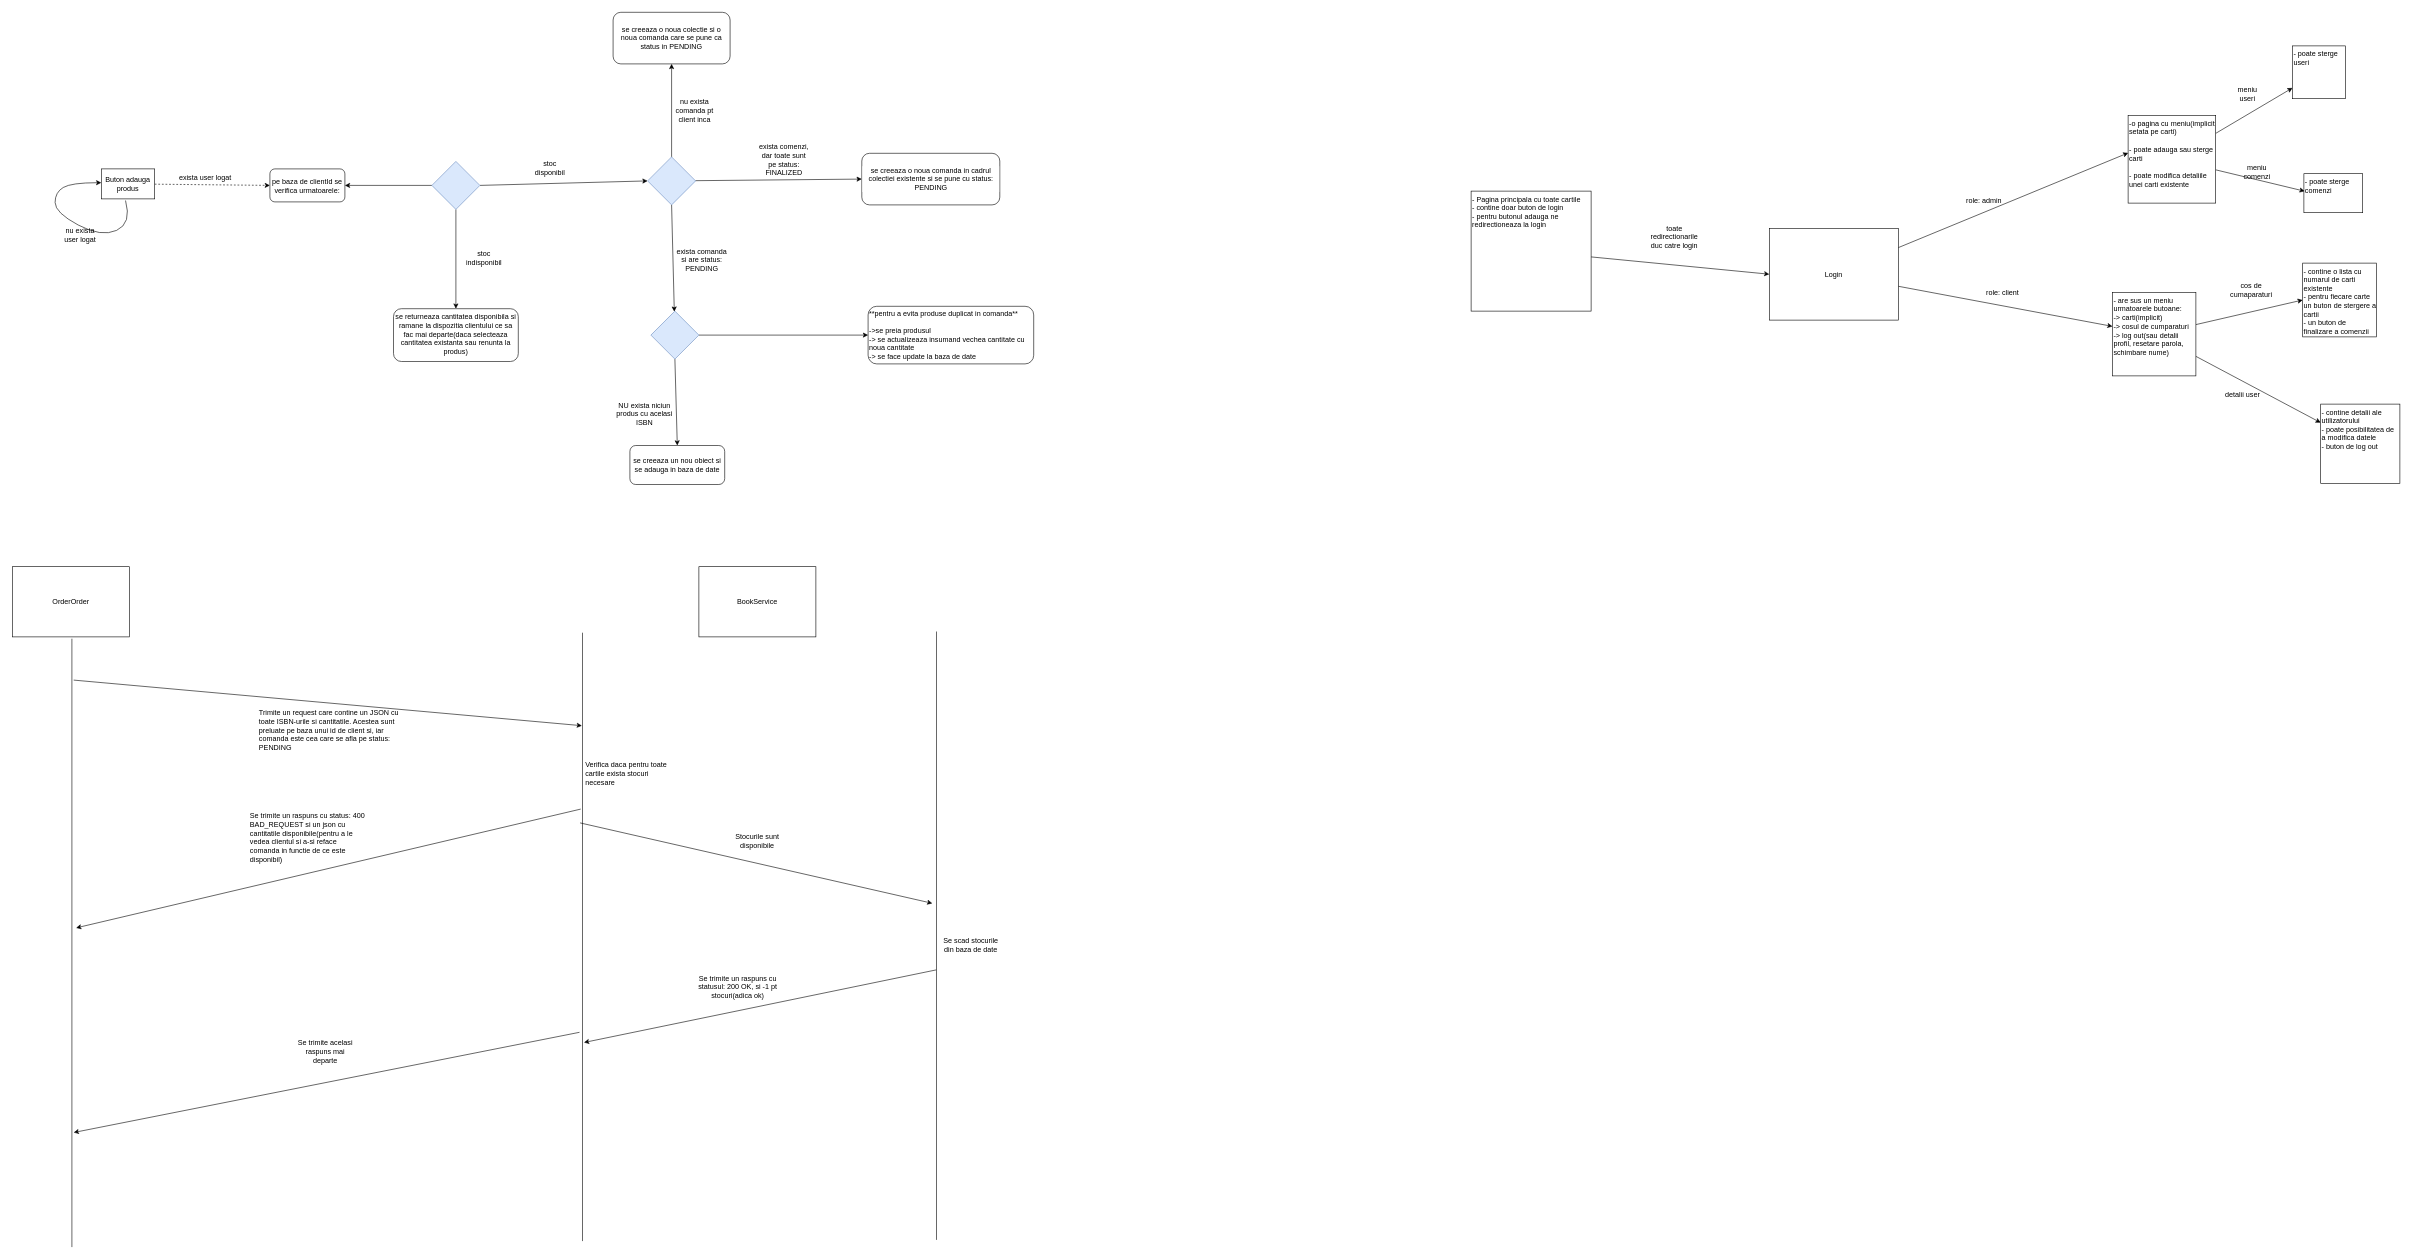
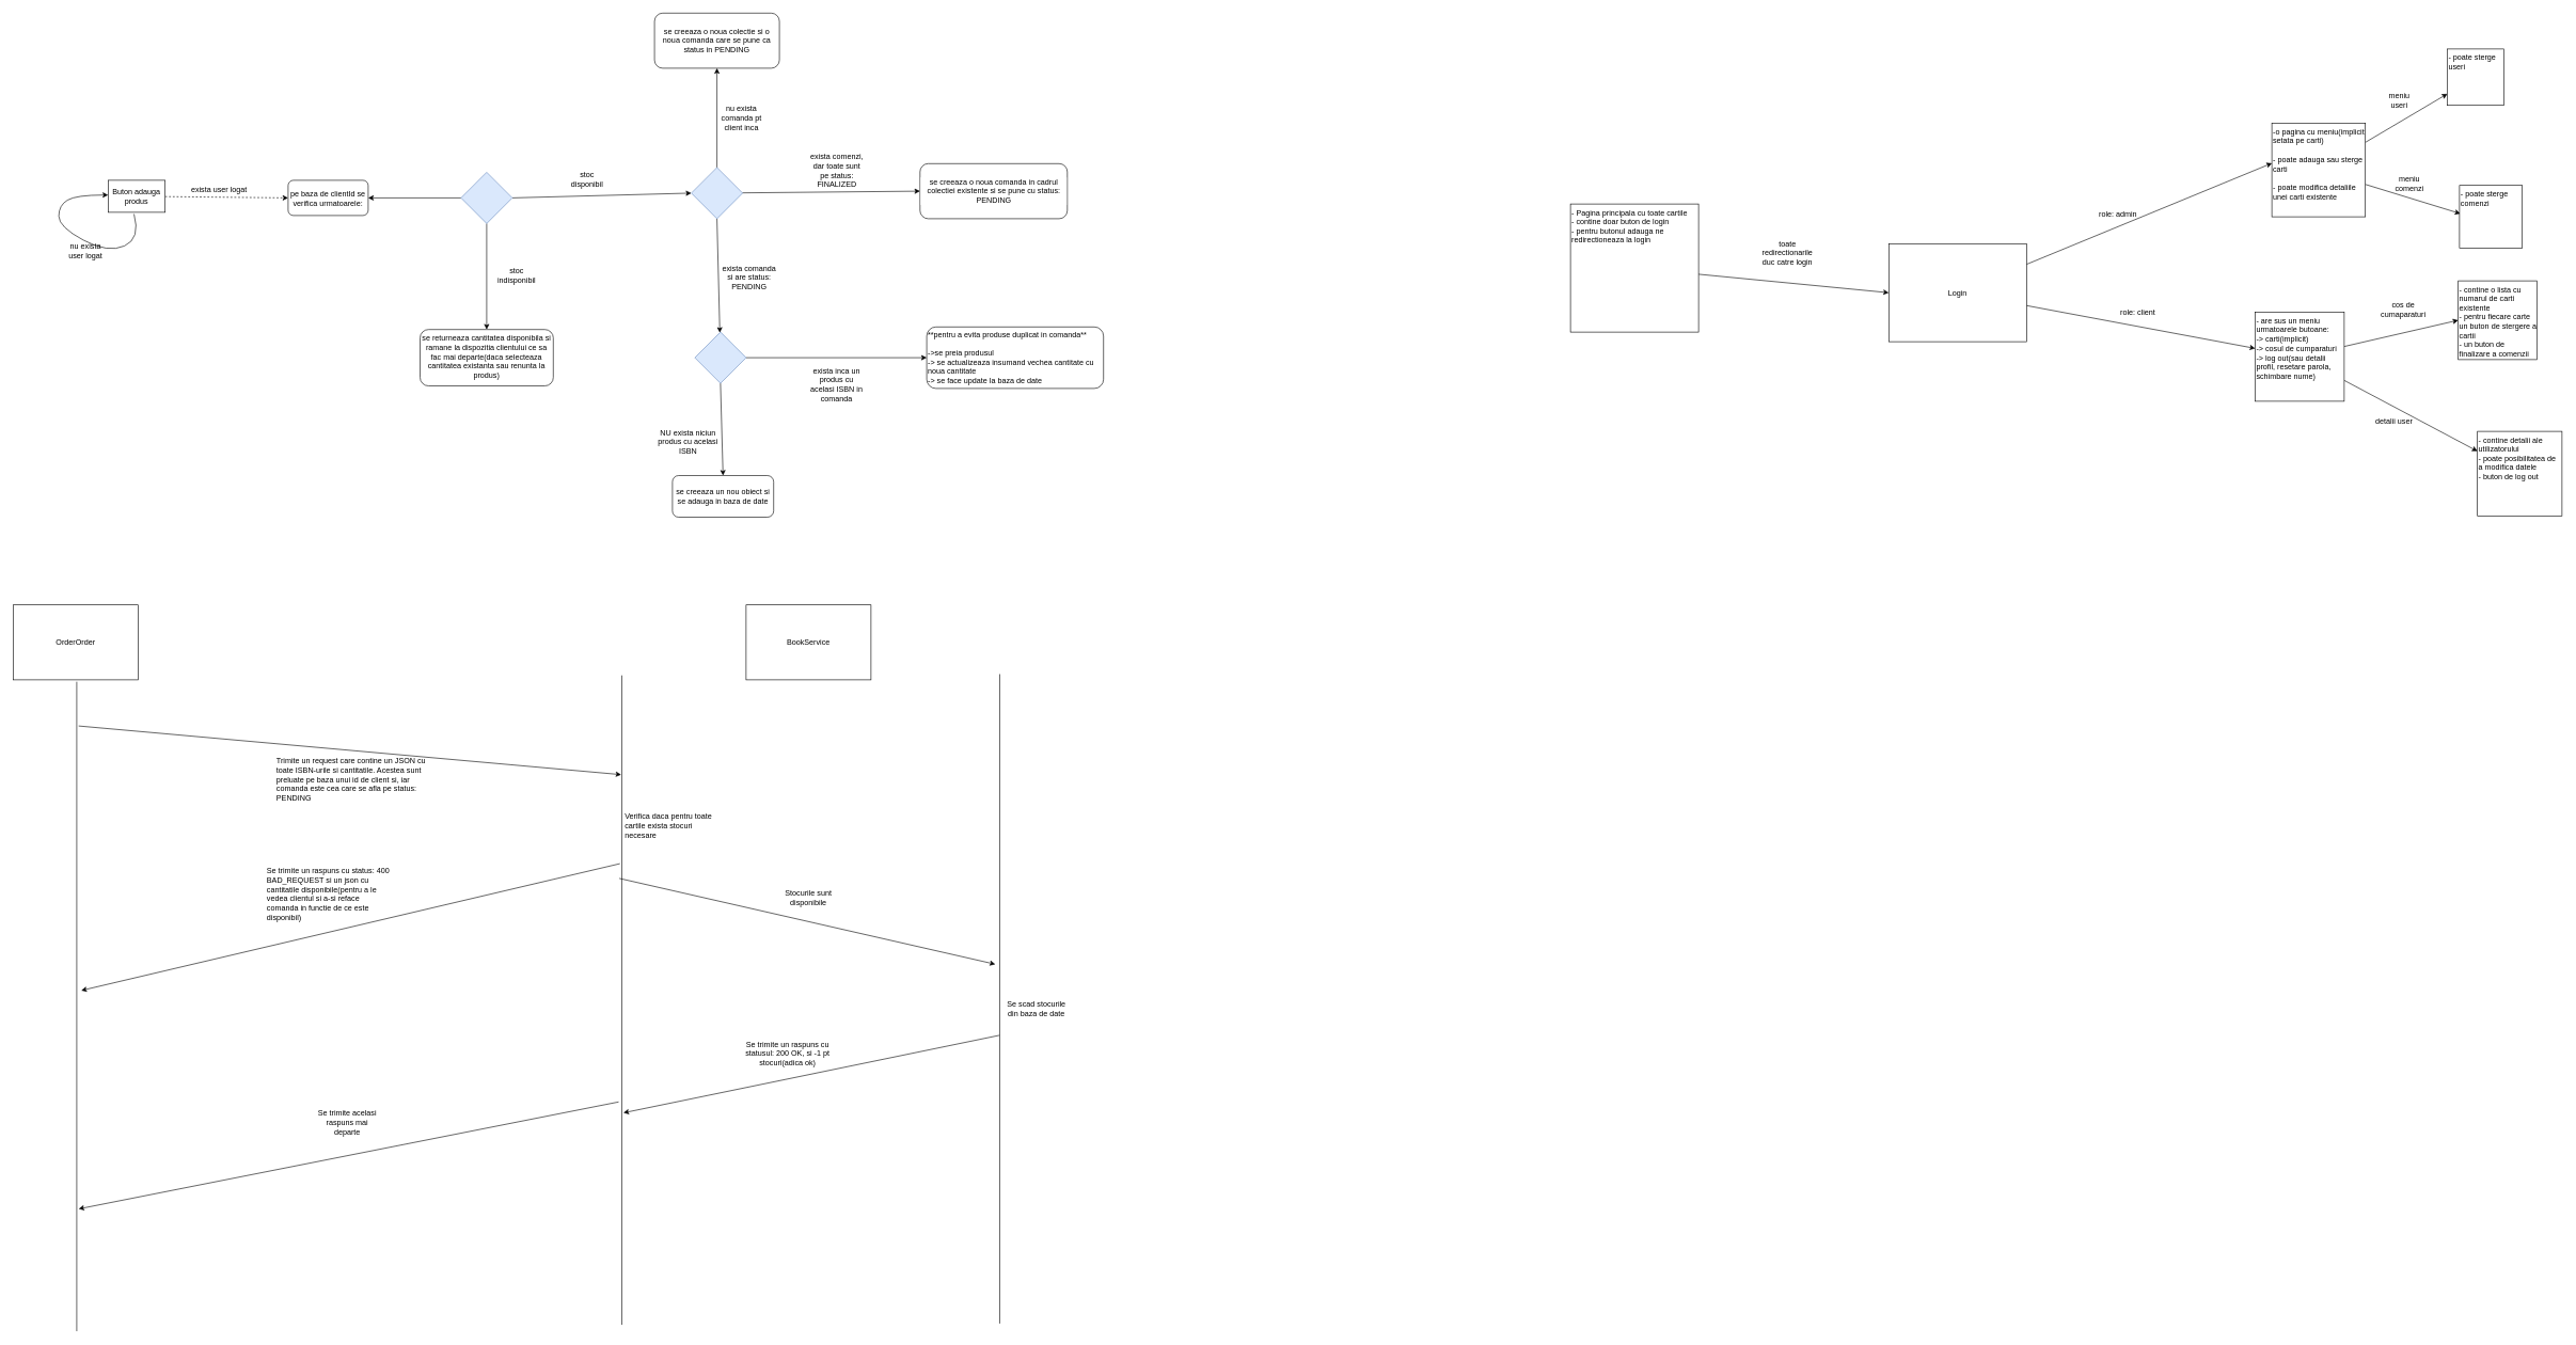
- <mxCell id="60" value="- poate sterge comenzi" style="whiteSpace=wrap;html=1;aspect=fixed;align=left;verticalAlign=top;" vertex="1" parent="1"><mxGeometry x="3839" y="289" width="98" height="65" as="geometry" /></mxCell>
+ <mxCell id="60" value="- poate sterge comenzi" style="whiteSpace=wrap;html=1;aspect=fixed;align=left;verticalAlign=top;" vertex="1" parent="1"><mxGeometry x="3839" y="289" width="98" height="98" as="geometry" /></mxCell>
+ <mxCell id="21" value="exista inca un produs cu acelasi ISBN in comanda" style="text;html=1;strokeColor=none;fillColor=none;align=center;verticalAlign=middle;whiteSpace=wrap;rounded=0;" parent="1" vertex="1"><mxGeometry x="1258" y="570" width="95" height="59" as="geometry" /></mxCell>
